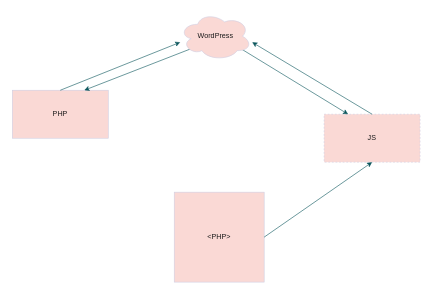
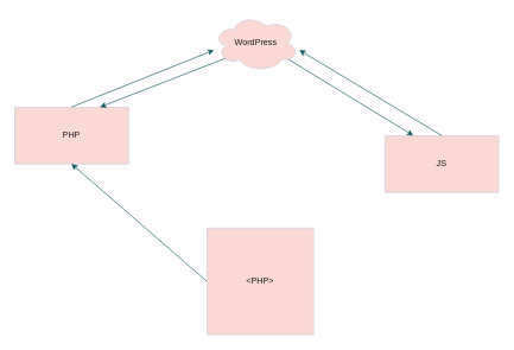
- <mxCell id="4" value="JS" style="rounded=0;whiteSpace=wrap;html=1;labelBackgroundColor=none;fillColor=#FAD9D5;strokeColor=#D0CEE2;fontColor=#1A1A1A;dashed=1;" vertex="1" parent="1"><mxGeometry x="540" y="190" width="160" height="80" as="geometry" /></mxCell>
+ <mxCell id="4" value="JS" style="rounded=0;whiteSpace=wrap;html=1;labelBackgroundColor=none;fillColor=#FAD9D5;strokeColor=#D0CEE2;fontColor=#1A1A1A;" vertex="1" parent="1"><mxGeometry x="540" y="190" width="160" height="80" as="geometry" /></mxCell>
+ <mxCell id="5" value="" style="endArrow=classic;html=1;rounded=0;entryX=0.5;entryY=1;entryDx=0;entryDy=0;exitX=0;exitY=0.5;exitDx=0;exitDy=0;labelBackgroundColor=none;strokeColor=#09555B;fontColor=default;" edge="1" parent="1" source="2" target="3"><mxGeometry width="50" height="50" relative="1" as="geometry"><mxPoint x="340" y="320" as="sourcePoint" /><mxPoint x="390" y="270" as="targetPoint" /></mxGeometry></mxCell>
- <mxCell id="7" value="" style="endArrow=classic;html=1;rounded=0;entryX=0.5;entryY=1;entryDx=0;entryDy=0;exitX=1;exitY=0.5;exitDx=0;exitDy=0;labelBackgroundColor=none;strokeColor=#09555B;fontColor=default;" edge="1" parent="1" source="2" target="4"><mxGeometry width="50" height="50" relative="1" as="geometry"><mxPoint x="300" y="405" as="sourcePoint" /><mxPoint x="110" y="280" as="targetPoint" /></mxGeometry></mxCell>
